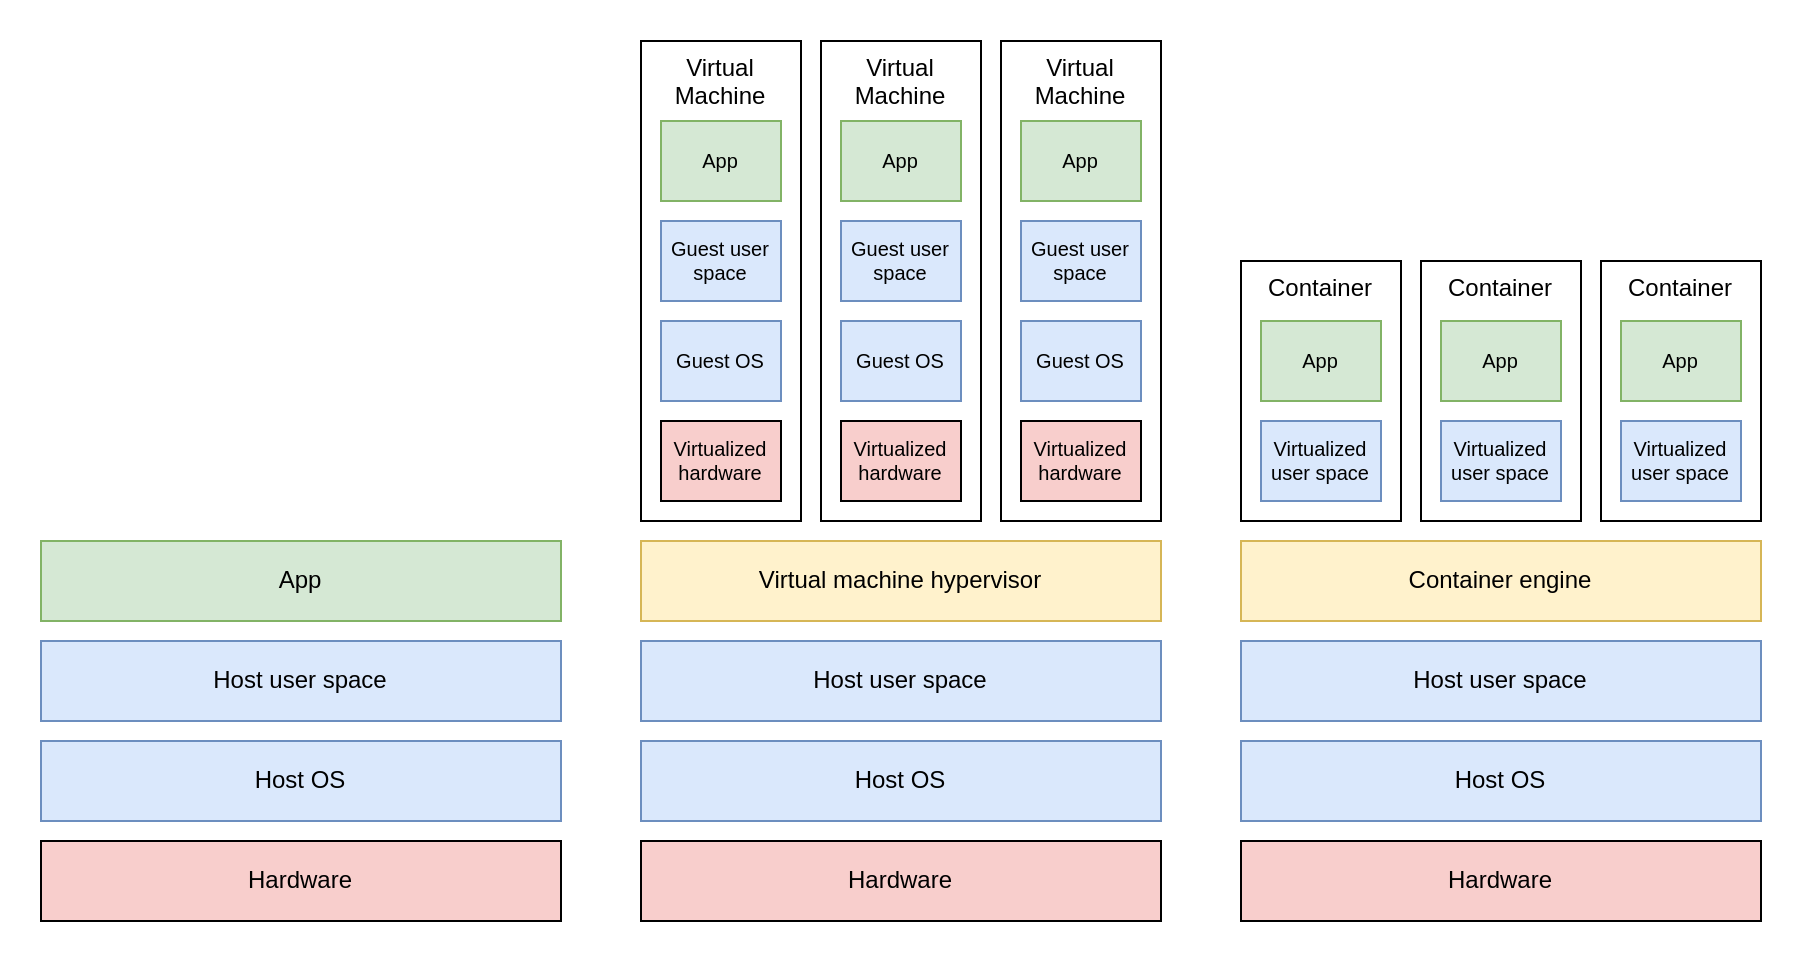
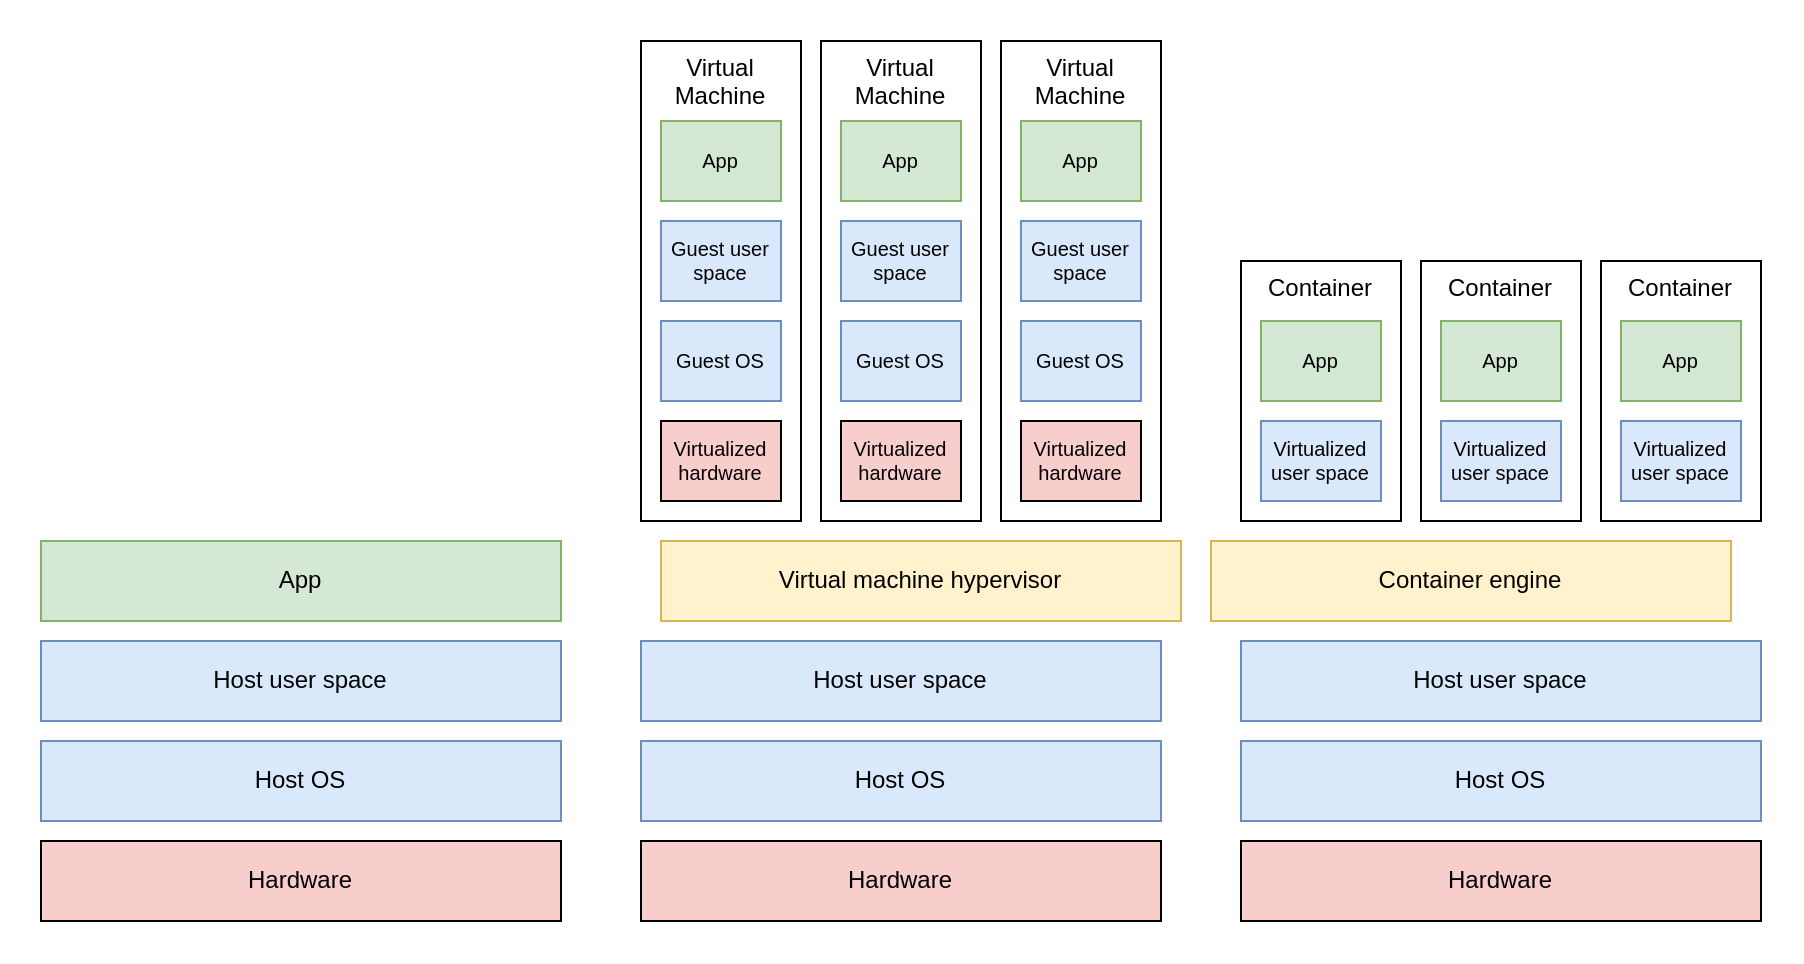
- <mxCell id="5" value="Virtual machine hypervisor" style="rounded=0;whiteSpace=wrap;html=1;fillColor=#fff2cc;strokeColor=#d6b656;" vertex="1" parent="1"><mxGeometry x="320" y="270" width="260" height="40" as="geometry" /></mxCell>
+ <mxCell id="5" value="Virtual machine hypervisor" style="rounded=0;whiteSpace=wrap;html=1;fillColor=#fff2cc;strokeColor=#d6b656;" vertex="1" parent="1"><mxGeometry x="330" y="270" width="260" height="40" as="geometry" /></mxCell>
- <mxCell id="28" value="Container engine" style="rounded=0;whiteSpace=wrap;html=1;fillColor=#fff2cc;strokeColor=#d6b656;" vertex="1" parent="1"><mxGeometry x="620" y="270" width="260" height="40" as="geometry" /></mxCell>
+ <mxCell id="28" value="Container engine" style="rounded=0;whiteSpace=wrap;html=1;fillColor=#fff2cc;strokeColor=#d6b656;" vertex="1" parent="1"><mxGeometry x="605" y="270" width="260" height="40" as="geometry" /></mxCell>
